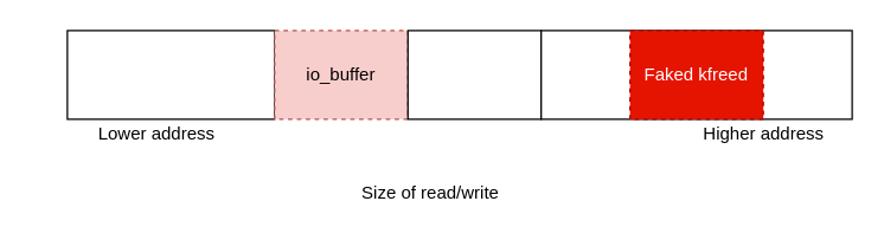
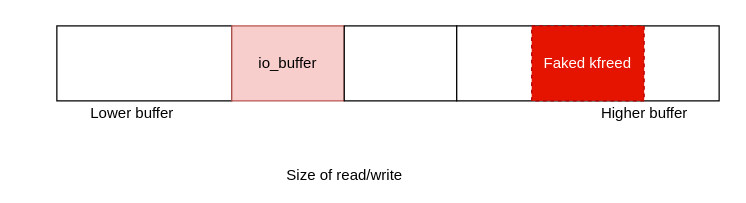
- <mxCell id="3" value="io_buffer" style="rounded=0;whiteSpace=wrap;html=1;fillColor=#f8cecc;strokeColor=#b85450;dashed=1;" vertex="1" parent="1"><mxGeometry x="185" y="20" width="90" height="60" as="geometry" /></mxCell>
+ <mxCell id="3" value="io_buffer" style="rounded=0;whiteSpace=wrap;html=1;fillColor=#f8cecc;strokeColor=#b85450;" vertex="1" parent="1"><mxGeometry x="185" y="20" width="90" height="60" as="geometry" /></mxCell>
- <mxCell id="6" value="&lt;blockquote style=&quot;margin: 0 0 0 40px ; border: none ; padding: 0px&quot;&gt;Lower address&lt;/blockquote&gt;" style="text;html=1;align=center;verticalAlign=middle;resizable=0;points=[];autosize=1;strokeColor=none;fillColor=none;" vertex="1" parent="1"><mxGeometry x="20" y="80" width="130" height="20" as="geometry" /></mxCell>
+ <mxCell id="6" value="&lt;blockquote style=&quot;margin: 0 0 0 40px ; border: none ; padding: 0px&quot;&gt;Lower buffer&lt;/blockquote&gt;" style="text;html=1;align=center;verticalAlign=middle;resizable=0;points=[];autosize=1;strokeColor=none;fillColor=none;" vertex="1" parent="1"><mxGeometry x="20" y="80" width="130" height="20" as="geometry" /></mxCell>
- <mxCell id="7" value="&lt;blockquote style=&quot;margin: 0 0 0 40px ; border: none ; padding: 0px&quot;&gt;Higher address&lt;/blockquote&gt;" style="text;html=1;align=center;verticalAlign=middle;resizable=0;points=[];autosize=1;strokeColor=none;fillColor=none;" vertex="1" parent="1"><mxGeometry x="425" y="80" width="140" height="20" as="geometry" /></mxCell>
+ <mxCell id="7" value="&lt;blockquote style=&quot;margin: 0 0 0 40px ; border: none ; padding: 0px&quot;&gt;Higher buffer&lt;/blockquote&gt;" style="text;html=1;align=center;verticalAlign=middle;resizable=0;points=[];autosize=1;strokeColor=none;fillColor=none;" vertex="1" parent="1"><mxGeometry x="425" y="80" width="140" height="20" as="geometry" /></mxCell>
- <mxCell id="8" value="Size of read/write" style="text;html=1;align=center;verticalAlign=middle;resizable=0;points=[];autosize=1;strokeColor=none;fillColor=none;" vertex="1" parent="1"><mxGeometry x="235" y="120" width="110" height="20" as="geometry" /></mxCell>
+ <mxCell id="8" value="Size of read/write" style="text;html=1;align=center;verticalAlign=middle;resizable=0;points=[];autosize=1;strokeColor=none;fillColor=none;" vertex="1" parent="1"><mxGeometry x="220" y="130" width="110" height="20" as="geometry" /></mxCell>
